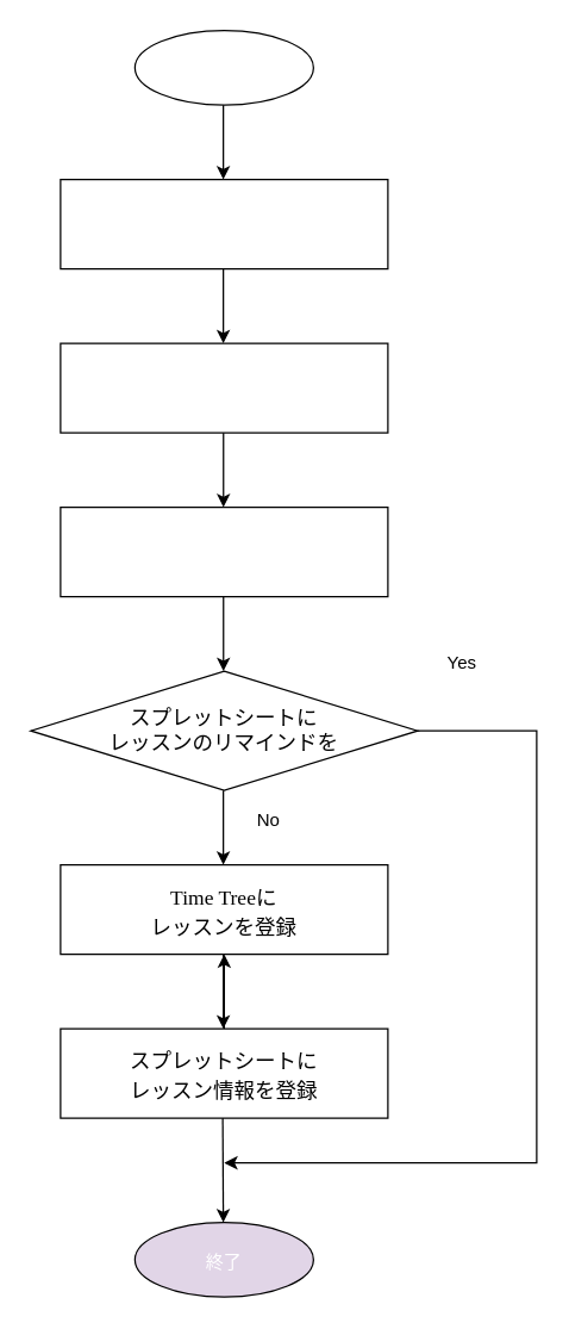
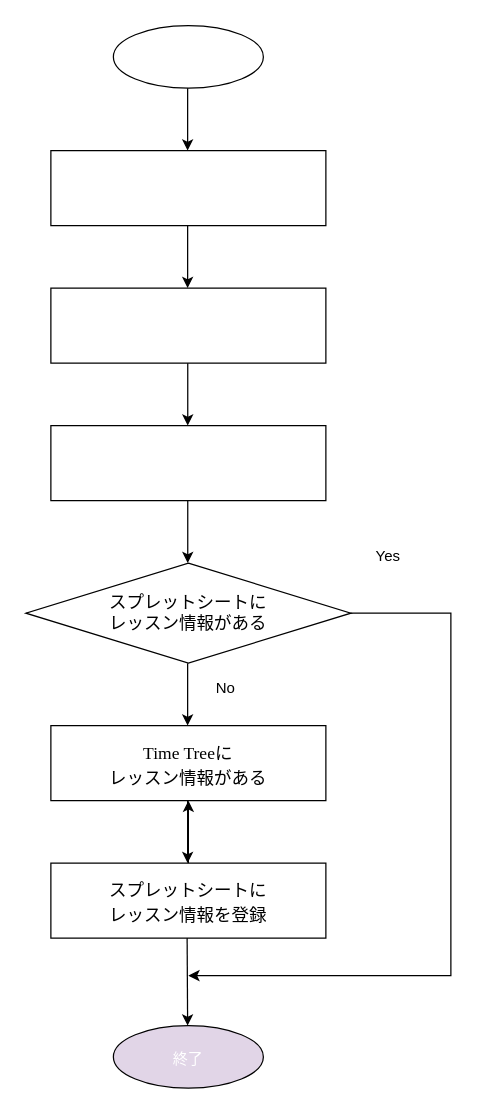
- <mxCell id="6" value="&lt;span style=&quot;font-family: &amp;#34;.hiragino kaku gothic interface&amp;#34;&quot;&gt;&lt;font style=&quot;font-size: 14px&quot;&gt;スプレットシートに&lt;br&gt;レッスンのリマインドを&lt;/font&gt;&lt;/span&gt;" style="rhombus;whiteSpace=wrap;html=1;" parent="1" vertex="1"><mxGeometry x="20" y="450" width="260" height="80" as="geometry" /></mxCell>
+ <mxCell id="6" value="&lt;span style=&quot;font-family: &amp;#34;.hiragino kaku gothic interface&amp;#34;&quot;&gt;&lt;font style=&quot;font-size: 14px&quot;&gt;スプレットシートに&lt;br&gt;レッスン情報がある&lt;/font&gt;&lt;/span&gt;" style="rhombus;whiteSpace=wrap;html=1;" parent="1" vertex="1"><mxGeometry x="20" y="450" width="260" height="80" as="geometry" /></mxCell>
- <mxCell id="4" value="&lt;p class=&quot;p1&quot; style=&quot;margin: 0px ; font-stretch: normal ; line-height: normal ; font-family: &amp;#34;.hiragino kaku gothic interface&amp;#34;&quot;&gt;&lt;font style=&quot;font-size: 14px&quot;&gt;Time Treeに&lt;/font&gt;&lt;/p&gt;&lt;p class=&quot;p1&quot; style=&quot;margin: 0px ; font-stretch: normal ; line-height: normal ; font-family: &amp;#34;.hiragino kaku gothic interface&amp;#34;&quot;&gt;&lt;font style=&quot;font-size: 14px&quot;&gt;レッスンを登録&lt;/font&gt;&lt;/p&gt;" style="rounded=0;whiteSpace=wrap;html=1;" parent="1" vertex="1"><mxGeometry x="40" y="580" width="220" height="60" as="geometry" /></mxCell>
+ <mxCell id="4" value="&lt;p class=&quot;p1&quot; style=&quot;margin: 0px ; font-stretch: normal ; line-height: normal ; font-family: &amp;#34;.hiragino kaku gothic interface&amp;#34;&quot;&gt;&lt;font style=&quot;font-size: 14px&quot;&gt;Time Treeに&lt;/font&gt;&lt;/p&gt;&lt;p class=&quot;p1&quot; style=&quot;margin: 0px ; font-stretch: normal ; line-height: normal ; font-family: &amp;#34;.hiragino kaku gothic interface&amp;#34;&quot;&gt;&lt;font style=&quot;font-size: 14px&quot;&gt;レッスン情報がある&lt;/font&gt;&lt;/p&gt;" style="rounded=0;whiteSpace=wrap;html=1;" parent="1" vertex="1"><mxGeometry x="40" y="580" width="220" height="60" as="geometry" /></mxCell>
